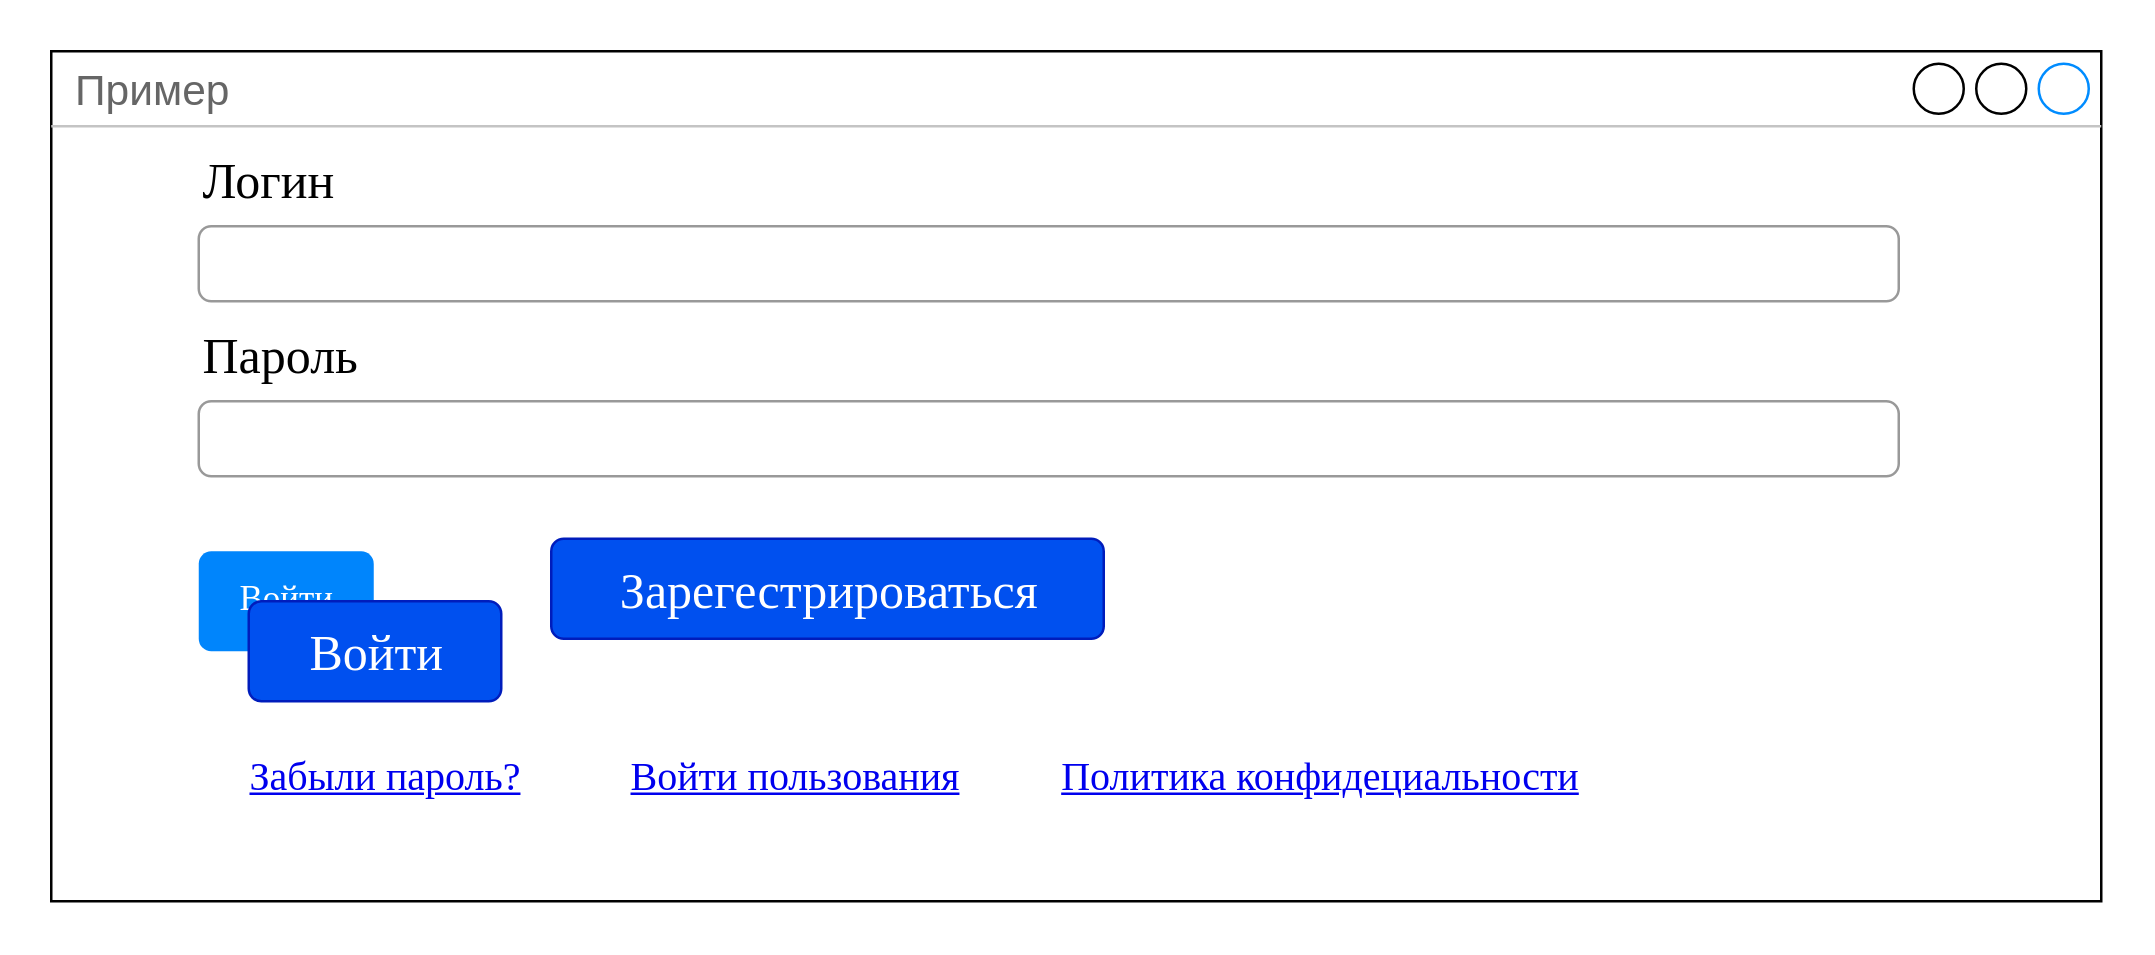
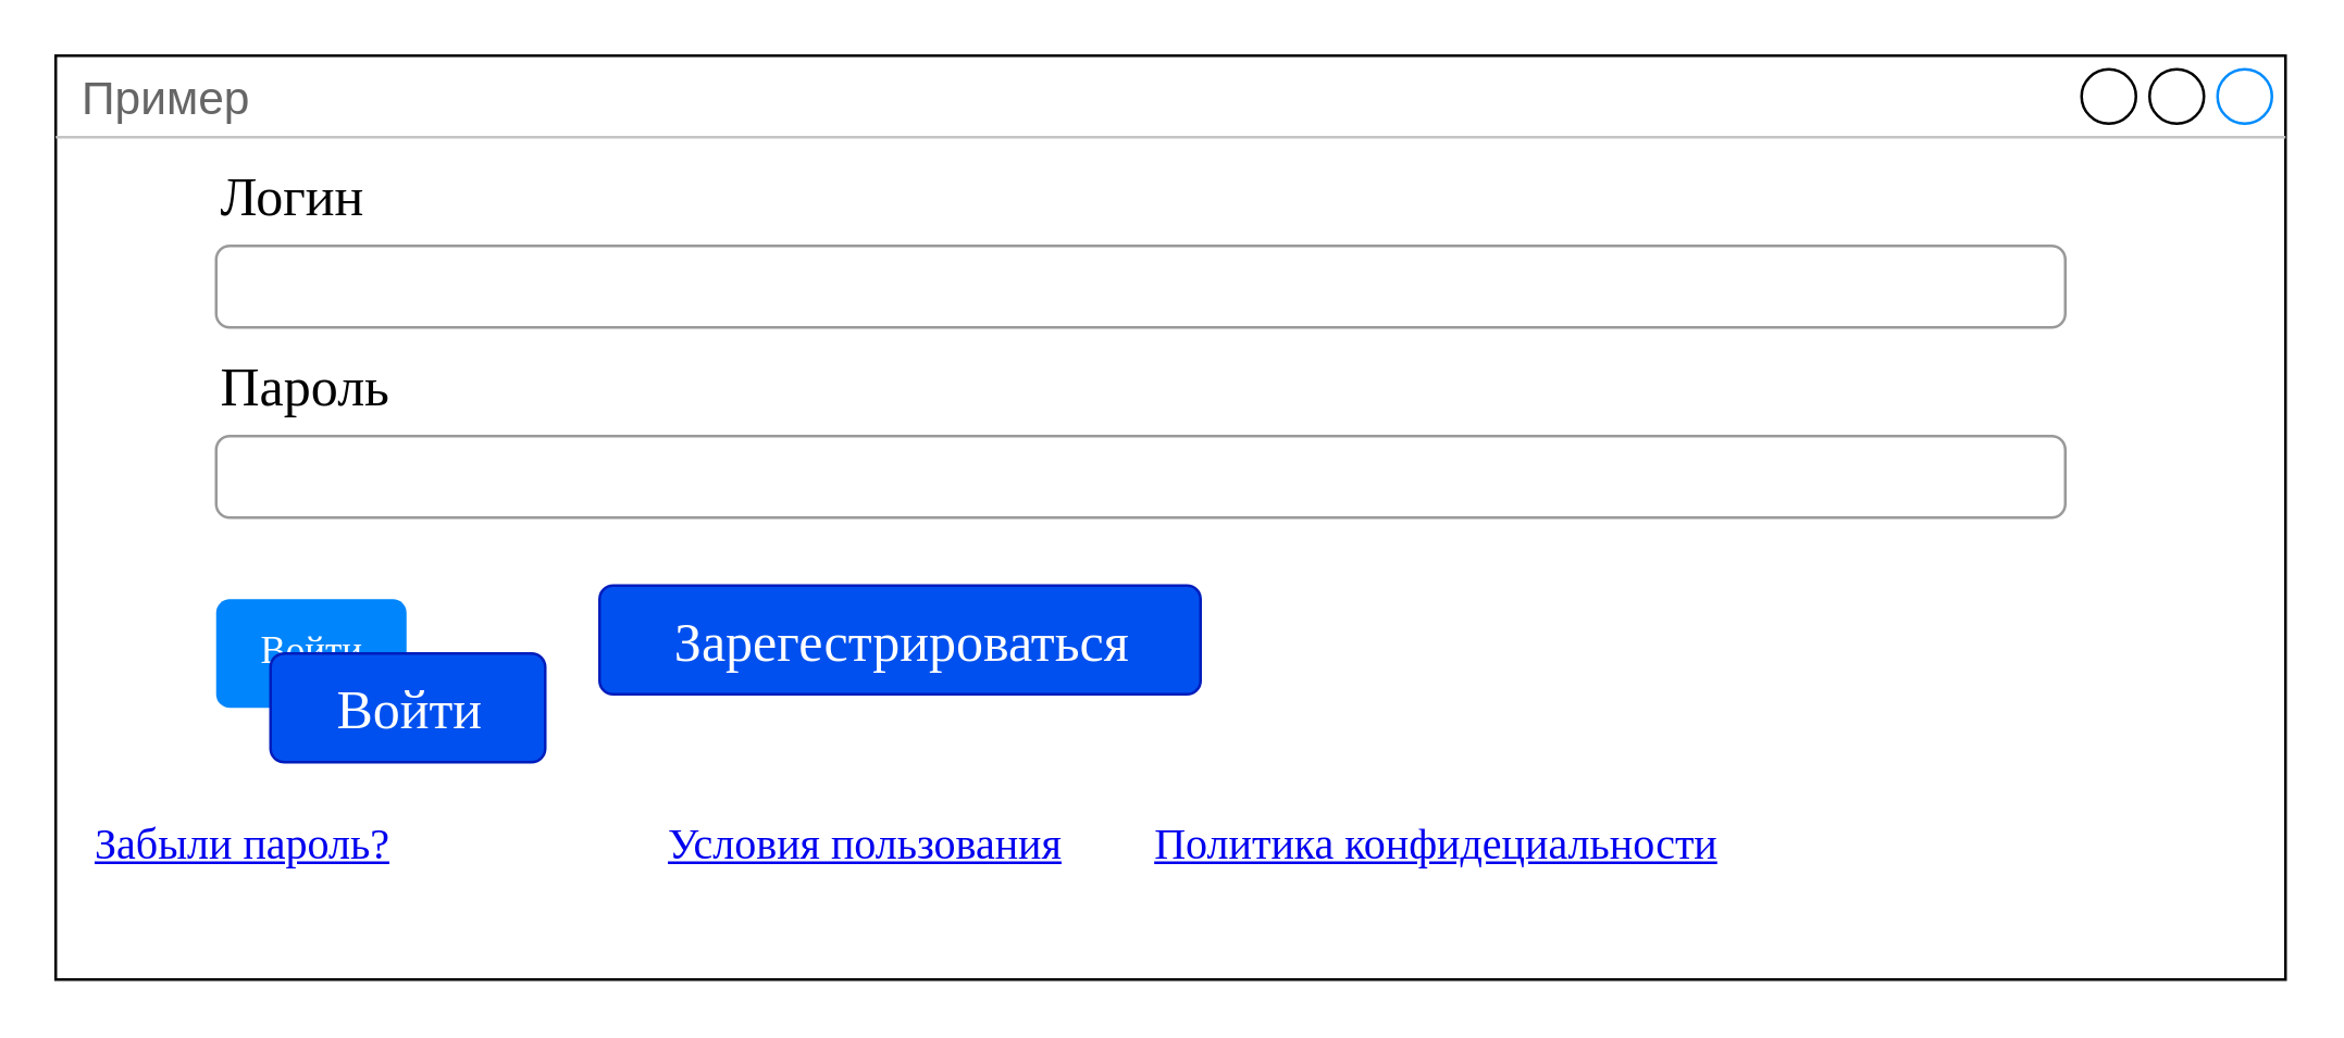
- <mxCell id="10" value="Забыли пароль?" style="text;html=1;strokeColor=none;fillColor=none;whiteSpace=wrap;align=center;verticalAlign=middle;fontColor=#0000EE;fontStyle=4;fontFamily=Times New Roman;fontSize=16;" parent="1" vertex="1"><mxGeometry x="89" y="290" width="130" height="40" as="geometry" /></mxCell>
+ <mxCell id="10" value="Забыли пароль?" style="text;html=1;strokeColor=none;fillColor=none;whiteSpace=wrap;align=center;verticalAlign=middle;fontColor=#0000EE;fontStyle=4;fontFamily=Times New Roman;fontSize=16;" parent="1" vertex="1"><mxGeometry x="24" y="290" width="130" height="40" as="geometry" /></mxCell>
- <mxCell id="11" value="Войти пользования" style="text;html=1;strokeColor=none;fillColor=none;whiteSpace=wrap;align=center;verticalAlign=middle;fontColor=#0000EE;fontStyle=4;fontFamily=Times New Roman;fontSize=16;" parent="1" vertex="1"><mxGeometry x="240" y="290" width="156" height="40" as="geometry" /></mxCell>
+ <mxCell id="11" value="Условия пользования" style="text;html=1;strokeColor=none;fillColor=none;whiteSpace=wrap;align=center;verticalAlign=middle;fontColor=#0000EE;fontStyle=4;fontFamily=Times New Roman;fontSize=16;" parent="1" vertex="1"><mxGeometry x="240" y="290" width="156" height="40" as="geometry" /></mxCell>
